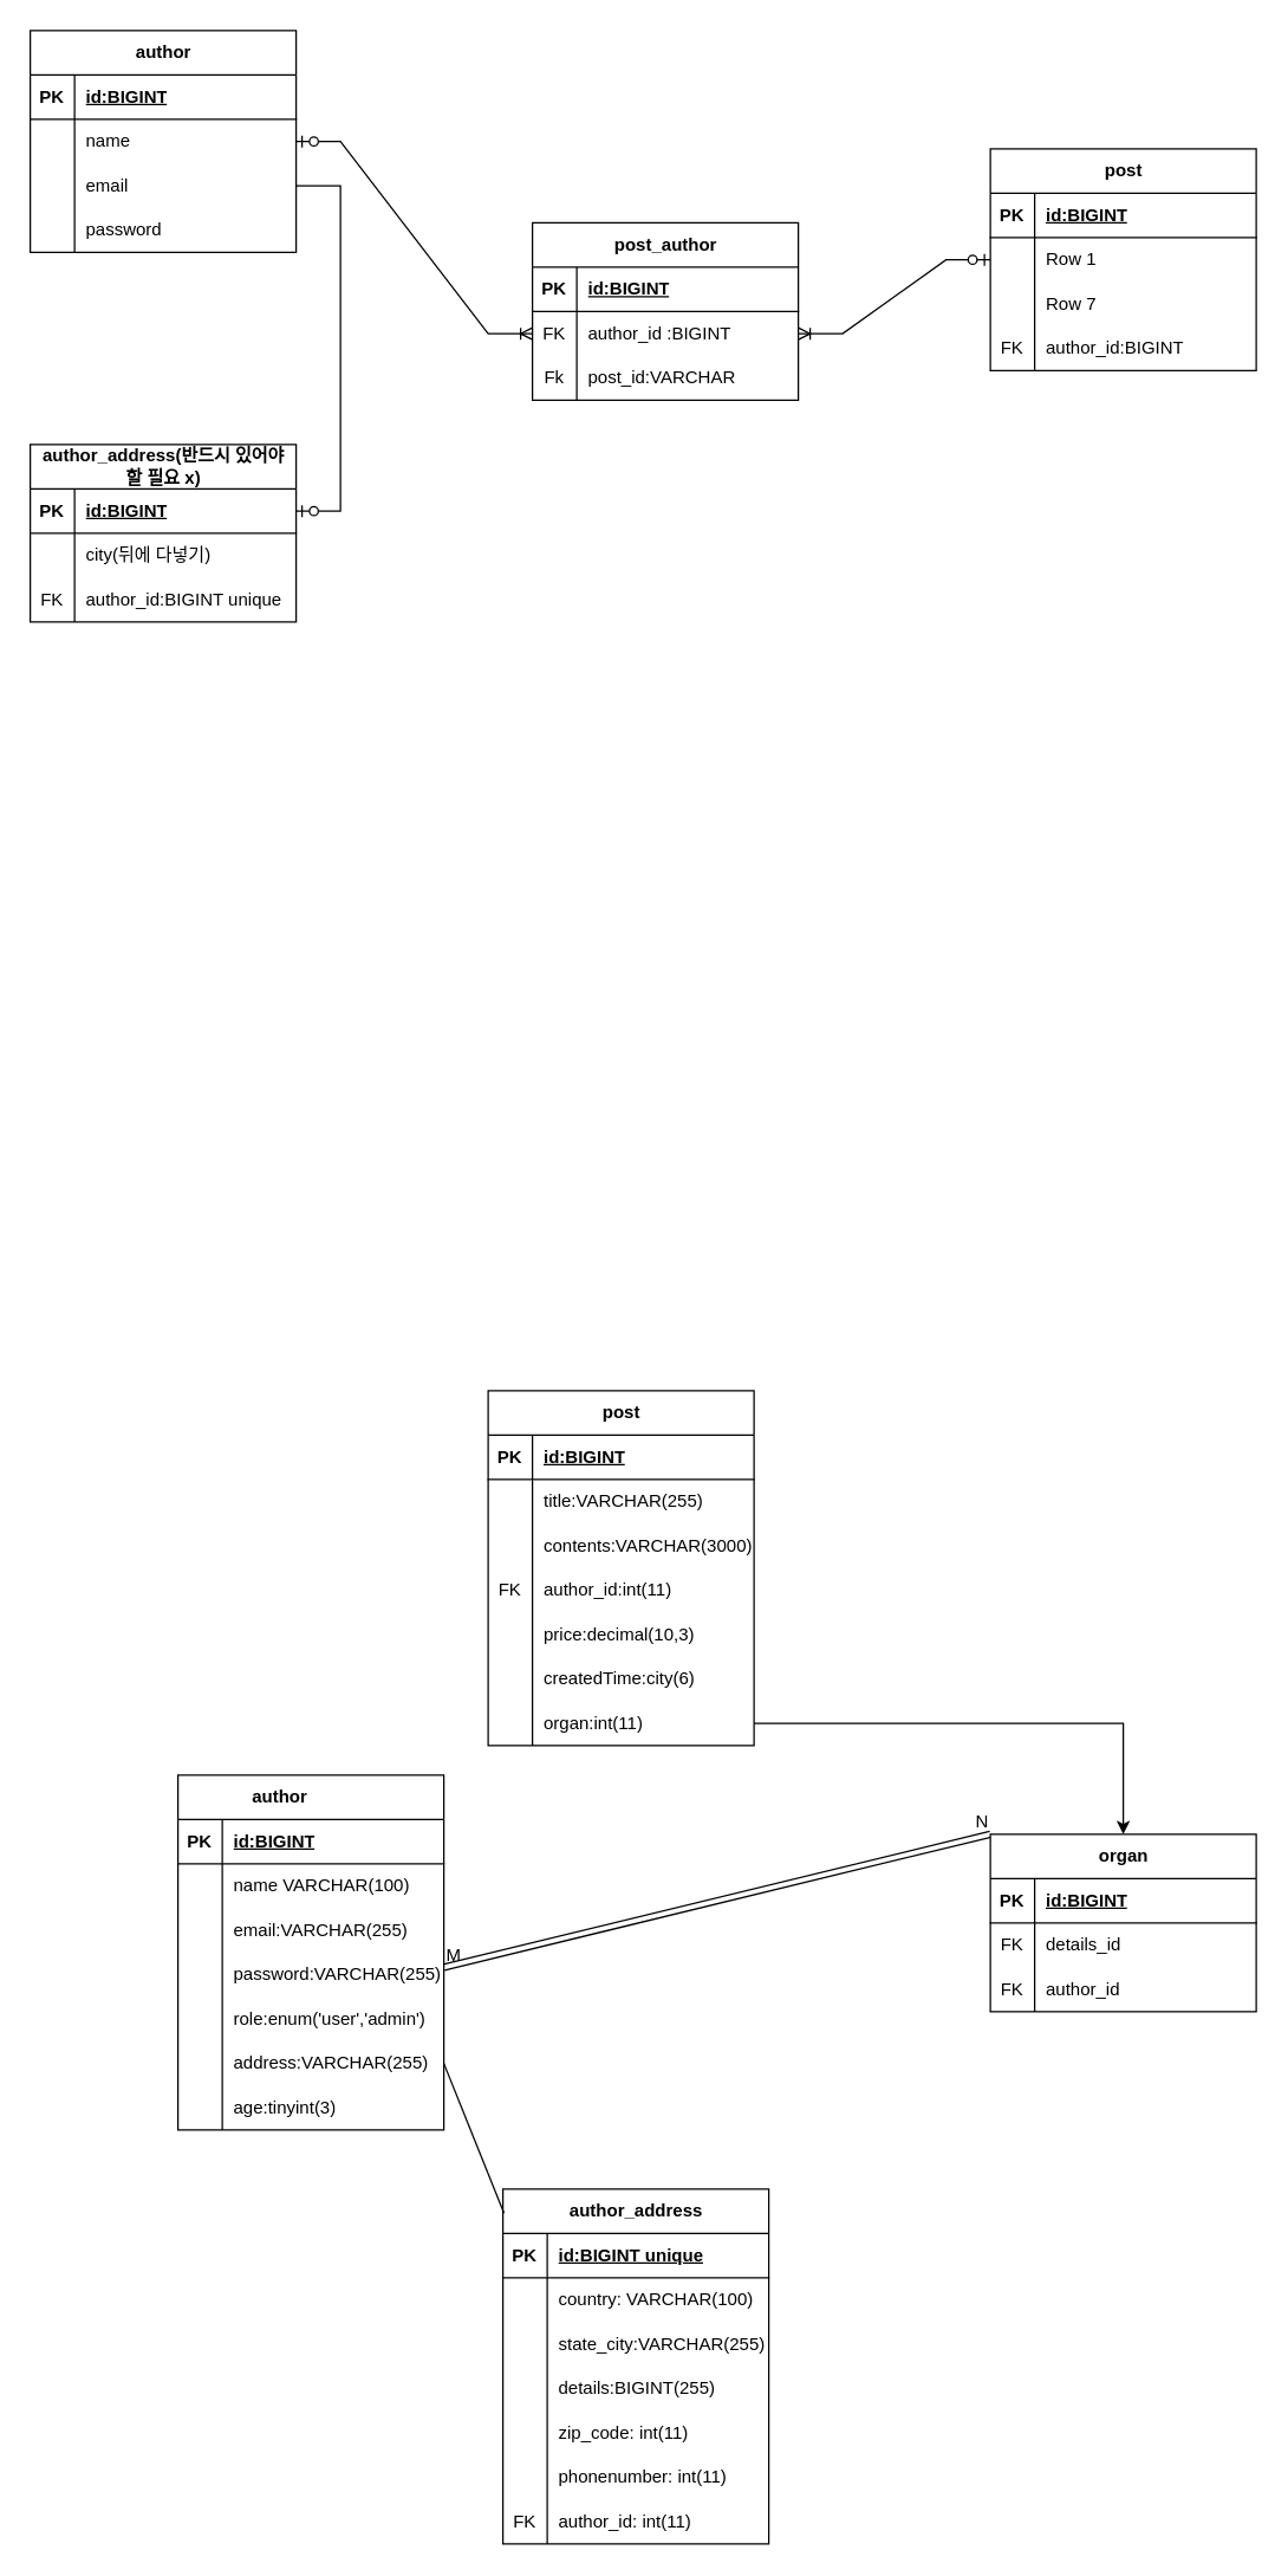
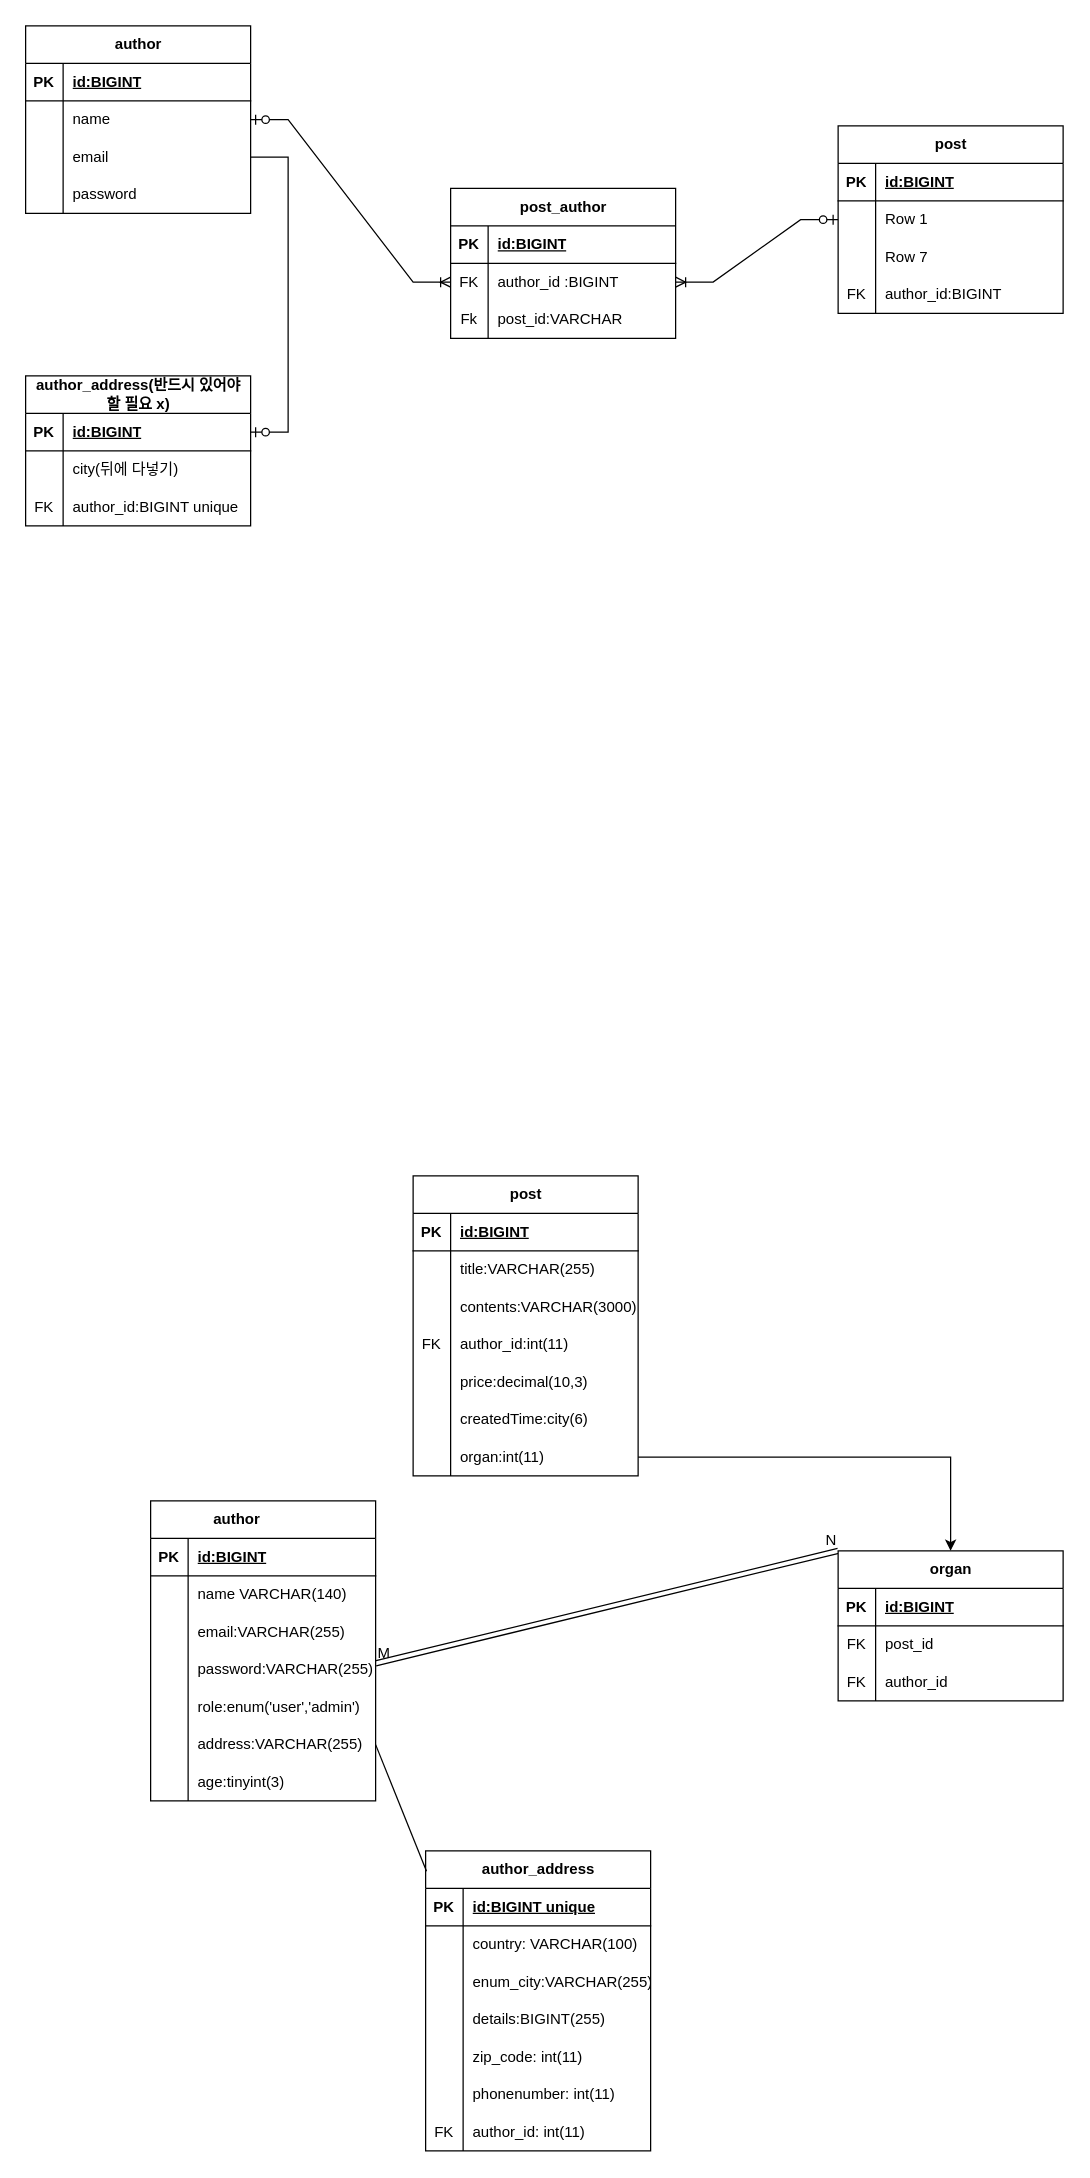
- <mxCell id="8" value="name VARCHAR(100)" style="shape=partialRectangle;connectable=0;fillColor=none;top=0;left=0;bottom=0;right=0;align=left;spacingLeft=6;overflow=hidden;whiteSpace=wrap;html=1;" vertex="1" parent="6"><mxGeometry x="30" width="150" height="30" as="geometry"><mxRectangle width="150" height="30" as="alternateBounds" /></mxGeometry></mxCell>
+ <mxCell id="8" value="name VARCHAR(140)" style="shape=partialRectangle;connectable=0;fillColor=none;top=0;left=0;bottom=0;right=0;align=left;spacingLeft=6;overflow=hidden;whiteSpace=wrap;html=1;" vertex="1" parent="6"><mxGeometry x="30" width="150" height="30" as="geometry"><mxRectangle width="150" height="30" as="alternateBounds" /></mxGeometry></mxCell>
- <mxCell id="78" value="details_id" style="shape=partialRectangle;connectable=0;fillColor=none;top=0;left=0;bottom=0;right=0;align=left;spacingLeft=6;overflow=hidden;whiteSpace=wrap;html=1;" vertex="1" parent="76"><mxGeometry x="30" width="150" height="30" as="geometry"><mxRectangle width="150" height="30" as="alternateBounds" /></mxGeometry></mxCell>
+ <mxCell id="78" value="post_id" style="shape=partialRectangle;connectable=0;fillColor=none;top=0;left=0;bottom=0;right=0;align=left;spacingLeft=6;overflow=hidden;whiteSpace=wrap;html=1;" vertex="1" parent="76"><mxGeometry x="30" width="150" height="30" as="geometry"><mxRectangle width="150" height="30" as="alternateBounds" /></mxGeometry></mxCell>
- <mxCell id="55" value="state_city:VARCHAR(255)" style="shape=partialRectangle;connectable=0;fillColor=none;top=0;left=0;bottom=0;right=0;align=left;spacingLeft=6;overflow=hidden;whiteSpace=wrap;html=1;" vertex="1" parent="53"><mxGeometry x="30" width="150" height="30" as="geometry"><mxRectangle width="150" height="30" as="alternateBounds" /></mxGeometry></mxCell>
+ <mxCell id="55" value="enum_city:VARCHAR(255)" style="shape=partialRectangle;connectable=0;fillColor=none;top=0;left=0;bottom=0;right=0;align=left;spacingLeft=6;overflow=hidden;whiteSpace=wrap;html=1;" vertex="1" parent="53"><mxGeometry x="30" width="150" height="30" as="geometry"><mxRectangle width="150" height="30" as="alternateBounds" /></mxGeometry></mxCell>
